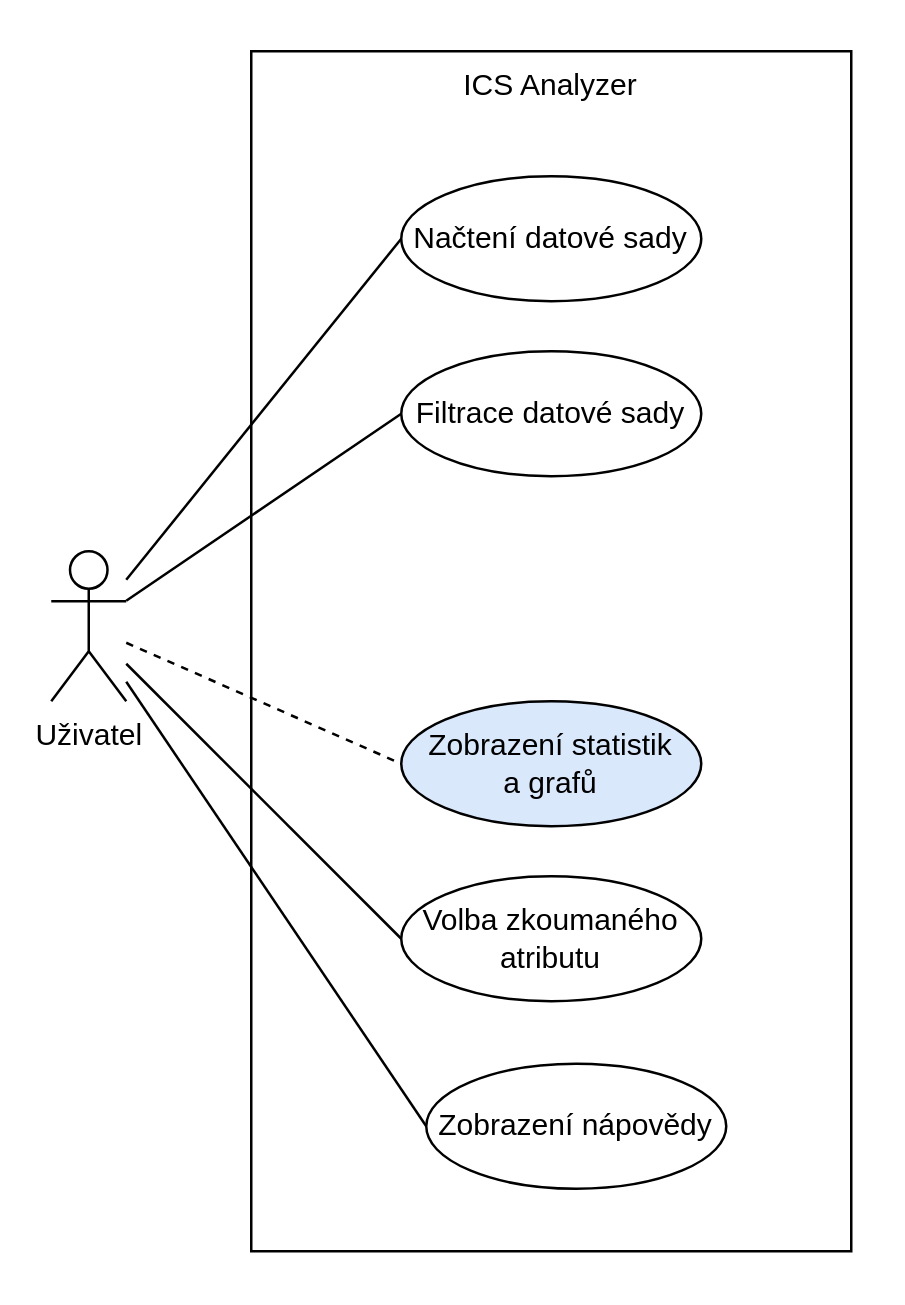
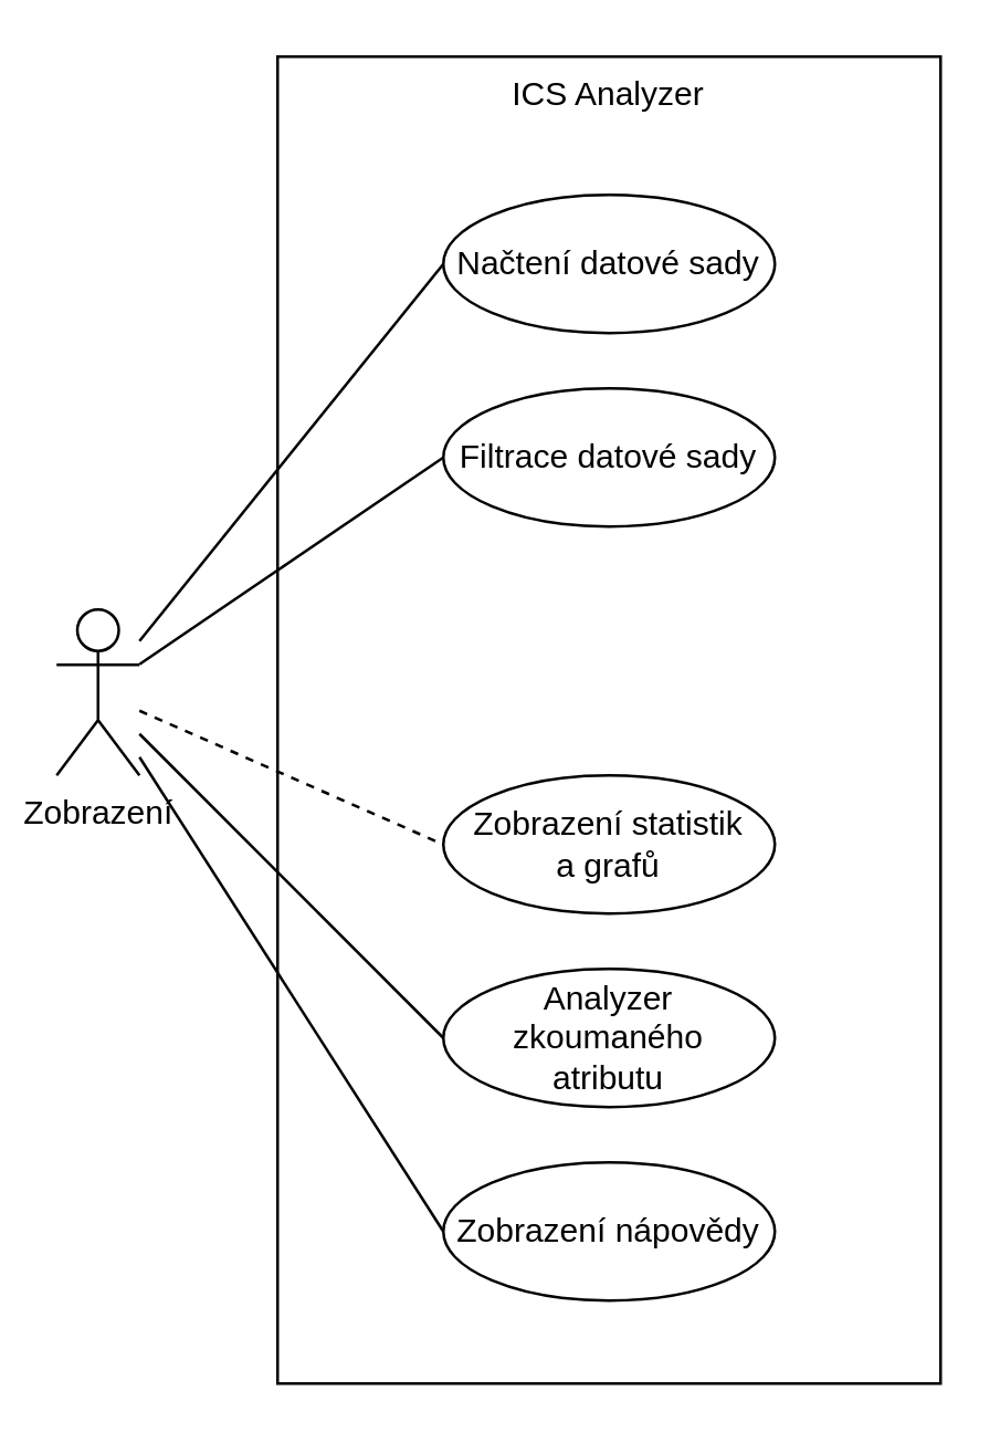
- <mxCell id="8" value="&lt;div&gt;Uživatel&lt;/div&gt;" style="shape=umlActor;verticalLabelPosition=bottom;verticalAlign=top;html=1;outlineConnect=0;" vertex="1" parent="1"><mxGeometry x="20" y="220" width="30" height="60" as="geometry" /></mxCell>
+ <mxCell id="8" value="&lt;div&gt;Zobrazení&lt;/div&gt;" style="shape=umlActor;verticalLabelPosition=bottom;verticalAlign=top;html=1;outlineConnect=0;" vertex="1" parent="1"><mxGeometry x="20" y="220" width="30" height="60" as="geometry" /></mxCell>
- <mxCell id="12" value="&lt;div&gt;Zobrazení statistik&lt;/div&gt;&lt;div&gt;a grafů&lt;br&gt;&lt;/div&gt;" style="ellipse;whiteSpace=wrap;html=1;fillColor=#dae8fc;" vertex="1" parent="1"><mxGeometry x="160" y="280" width="120" height="50" as="geometry" /></mxCell>
+ <mxCell id="12" value="&lt;div&gt;Zobrazení statistik&lt;/div&gt;&lt;div&gt;a grafů&lt;br&gt;&lt;/div&gt;" style="ellipse;whiteSpace=wrap;html=1;" vertex="1" parent="1"><mxGeometry x="160" y="280" width="120" height="50" as="geometry" /></mxCell>
- <mxCell id="13" value="&lt;div&gt;Volba zkoumaného&lt;/div&gt;&lt;div&gt;atributu&lt;br&gt;&lt;/div&gt;" style="ellipse;whiteSpace=wrap;html=1;" vertex="1" parent="1"><mxGeometry x="160" y="350" width="120" height="50" as="geometry" /></mxCell>
+ <mxCell id="13" value="&lt;div&gt;Analyzer zkoumaného&lt;/div&gt;&lt;div&gt;atributu&lt;br&gt;&lt;/div&gt;" style="ellipse;whiteSpace=wrap;html=1;" vertex="1" parent="1"><mxGeometry x="160" y="350" width="120" height="50" as="geometry" /></mxCell>
- <mxCell id="11" value="&lt;div&gt;Zobrazení nápovědy&lt;/div&gt;" style="ellipse;whiteSpace=wrap;html=1;" vertex="1" parent="1"><mxGeometry x="170" y="425" width="120" height="50" as="geometry" /></mxCell>
+ <mxCell id="11" value="&lt;div&gt;Zobrazení nápovědy&lt;/div&gt;" style="ellipse;whiteSpace=wrap;html=1;" vertex="1" parent="1"><mxGeometry x="160" y="420" width="120" height="50" as="geometry" /></mxCell>
